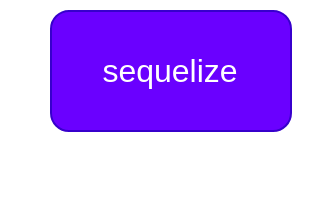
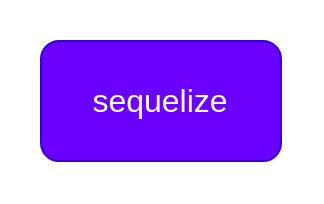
- <mxCell id="2" value="sequelize" style="whiteSpace=wrap;html=1;rounded=1;fillColor=#6a00ff;strokeColor=#3700CC;fontColor=#ffffff;fontSize=16;" vertex="1" parent="1"><mxGeometry x="25" y="5" width="120" height="60" as="geometry" /></mxCell>
+ <mxCell id="2" value="sequelize" style="whiteSpace=wrap;html=1;rounded=1;fillColor=#6a00ff;strokeColor=#3700CC;fontColor=#ffffff;fontSize=16;" vertex="1" parent="1"><mxGeometry x="20" y="20" width="120" height="60" as="geometry" /></mxCell>
